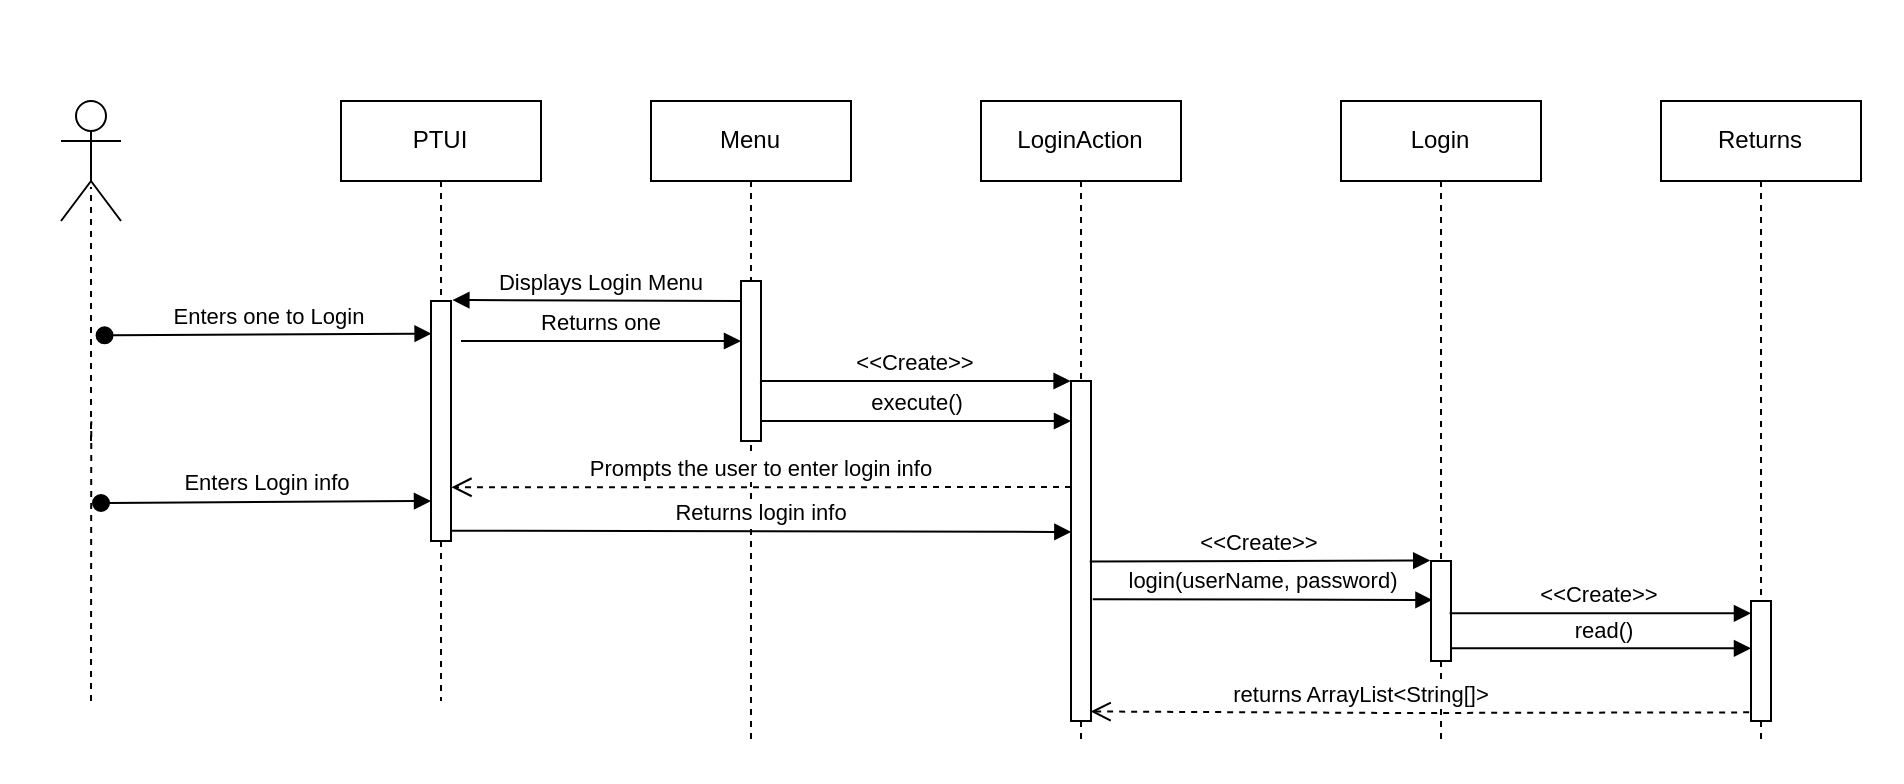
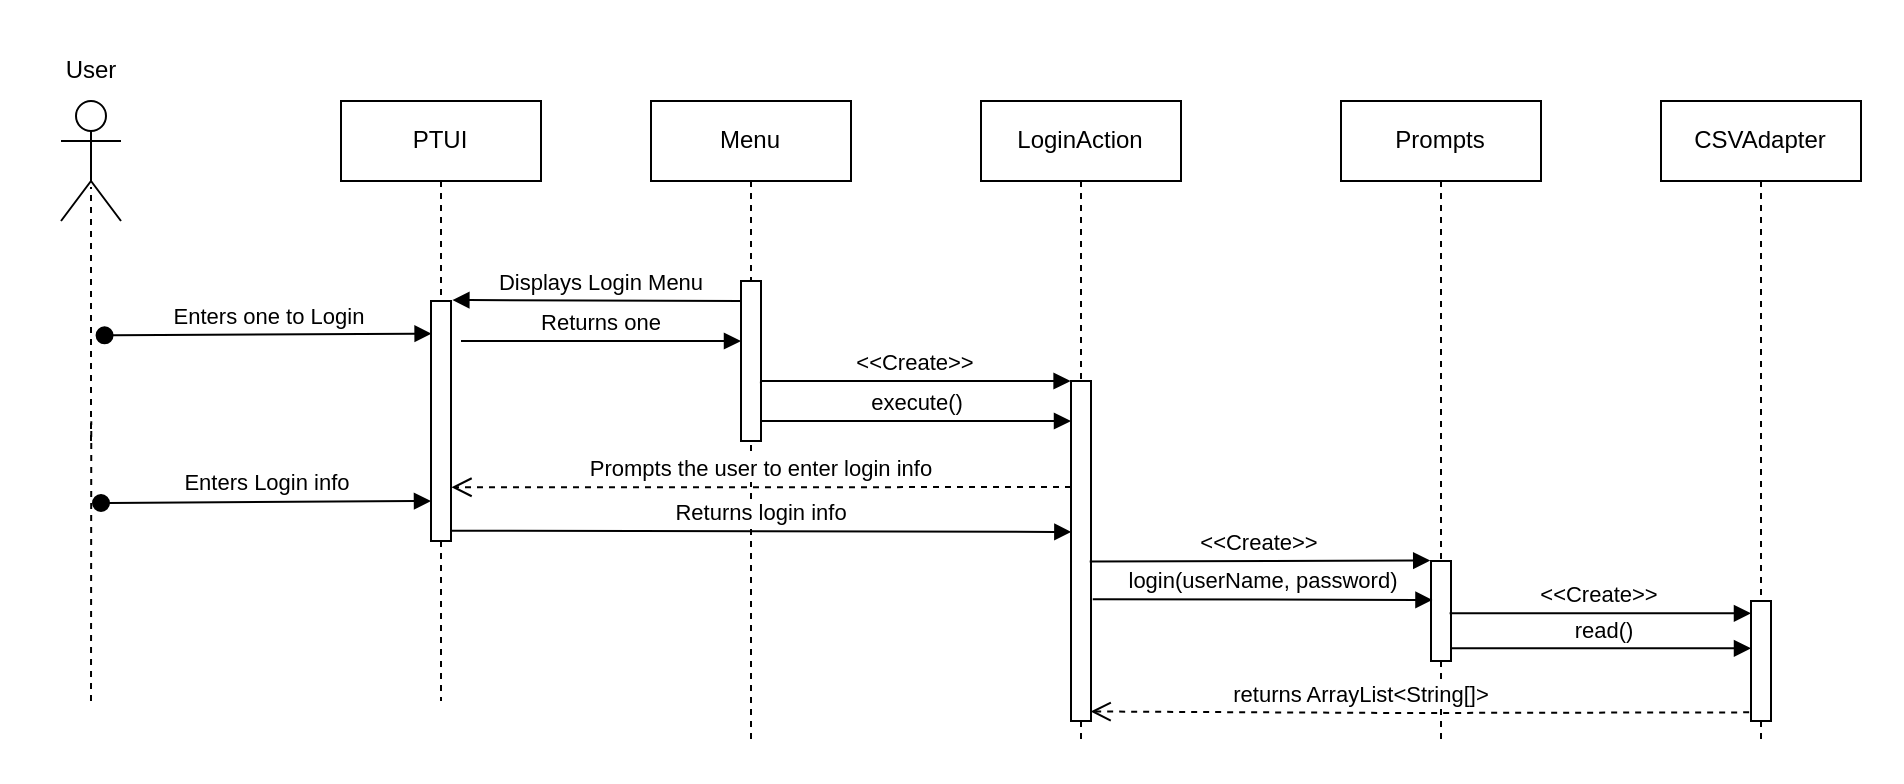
+ <mxCell id="27" value="User" style="text;html=1;align=center;verticalAlign=middle;resizable=0;points=[];autosize=1;strokeColor=none;fillColor=none;" vertex="1" parent="1"><mxGeometry x="20" y="20" width="50" height="30" as="geometry" /></mxCell>
- <mxCell id="6" value="Login" style="shape=umlLifeline;perimeter=lifelinePerimeter;whiteSpace=wrap;html=1;container=1;collapsible=0;recursiveResize=0;outlineConnect=0;" vertex="1" parent="1"><mxGeometry x="670" y="50" width="100" height="320" as="geometry" /></mxCell>
+ <mxCell id="6" value="Prompts" style="shape=umlLifeline;perimeter=lifelinePerimeter;whiteSpace=wrap;html=1;container=1;collapsible=0;recursiveResize=0;outlineConnect=0;" vertex="1" parent="1"><mxGeometry x="670" y="50" width="100" height="320" as="geometry" /></mxCell>
- <mxCell id="8" value="Returns" style="shape=umlLifeline;perimeter=lifelinePerimeter;whiteSpace=wrap;html=1;container=1;collapsible=0;recursiveResize=0;outlineConnect=0;" vertex="1" parent="1"><mxGeometry x="830" y="50" width="100" height="320" as="geometry" /></mxCell>
+ <mxCell id="8" value="CSVAdapter" style="shape=umlLifeline;perimeter=lifelinePerimeter;whiteSpace=wrap;html=1;container=1;collapsible=0;recursiveResize=0;outlineConnect=0;" vertex="1" parent="1"><mxGeometry x="830" y="50" width="100" height="320" as="geometry" /></mxCell>
